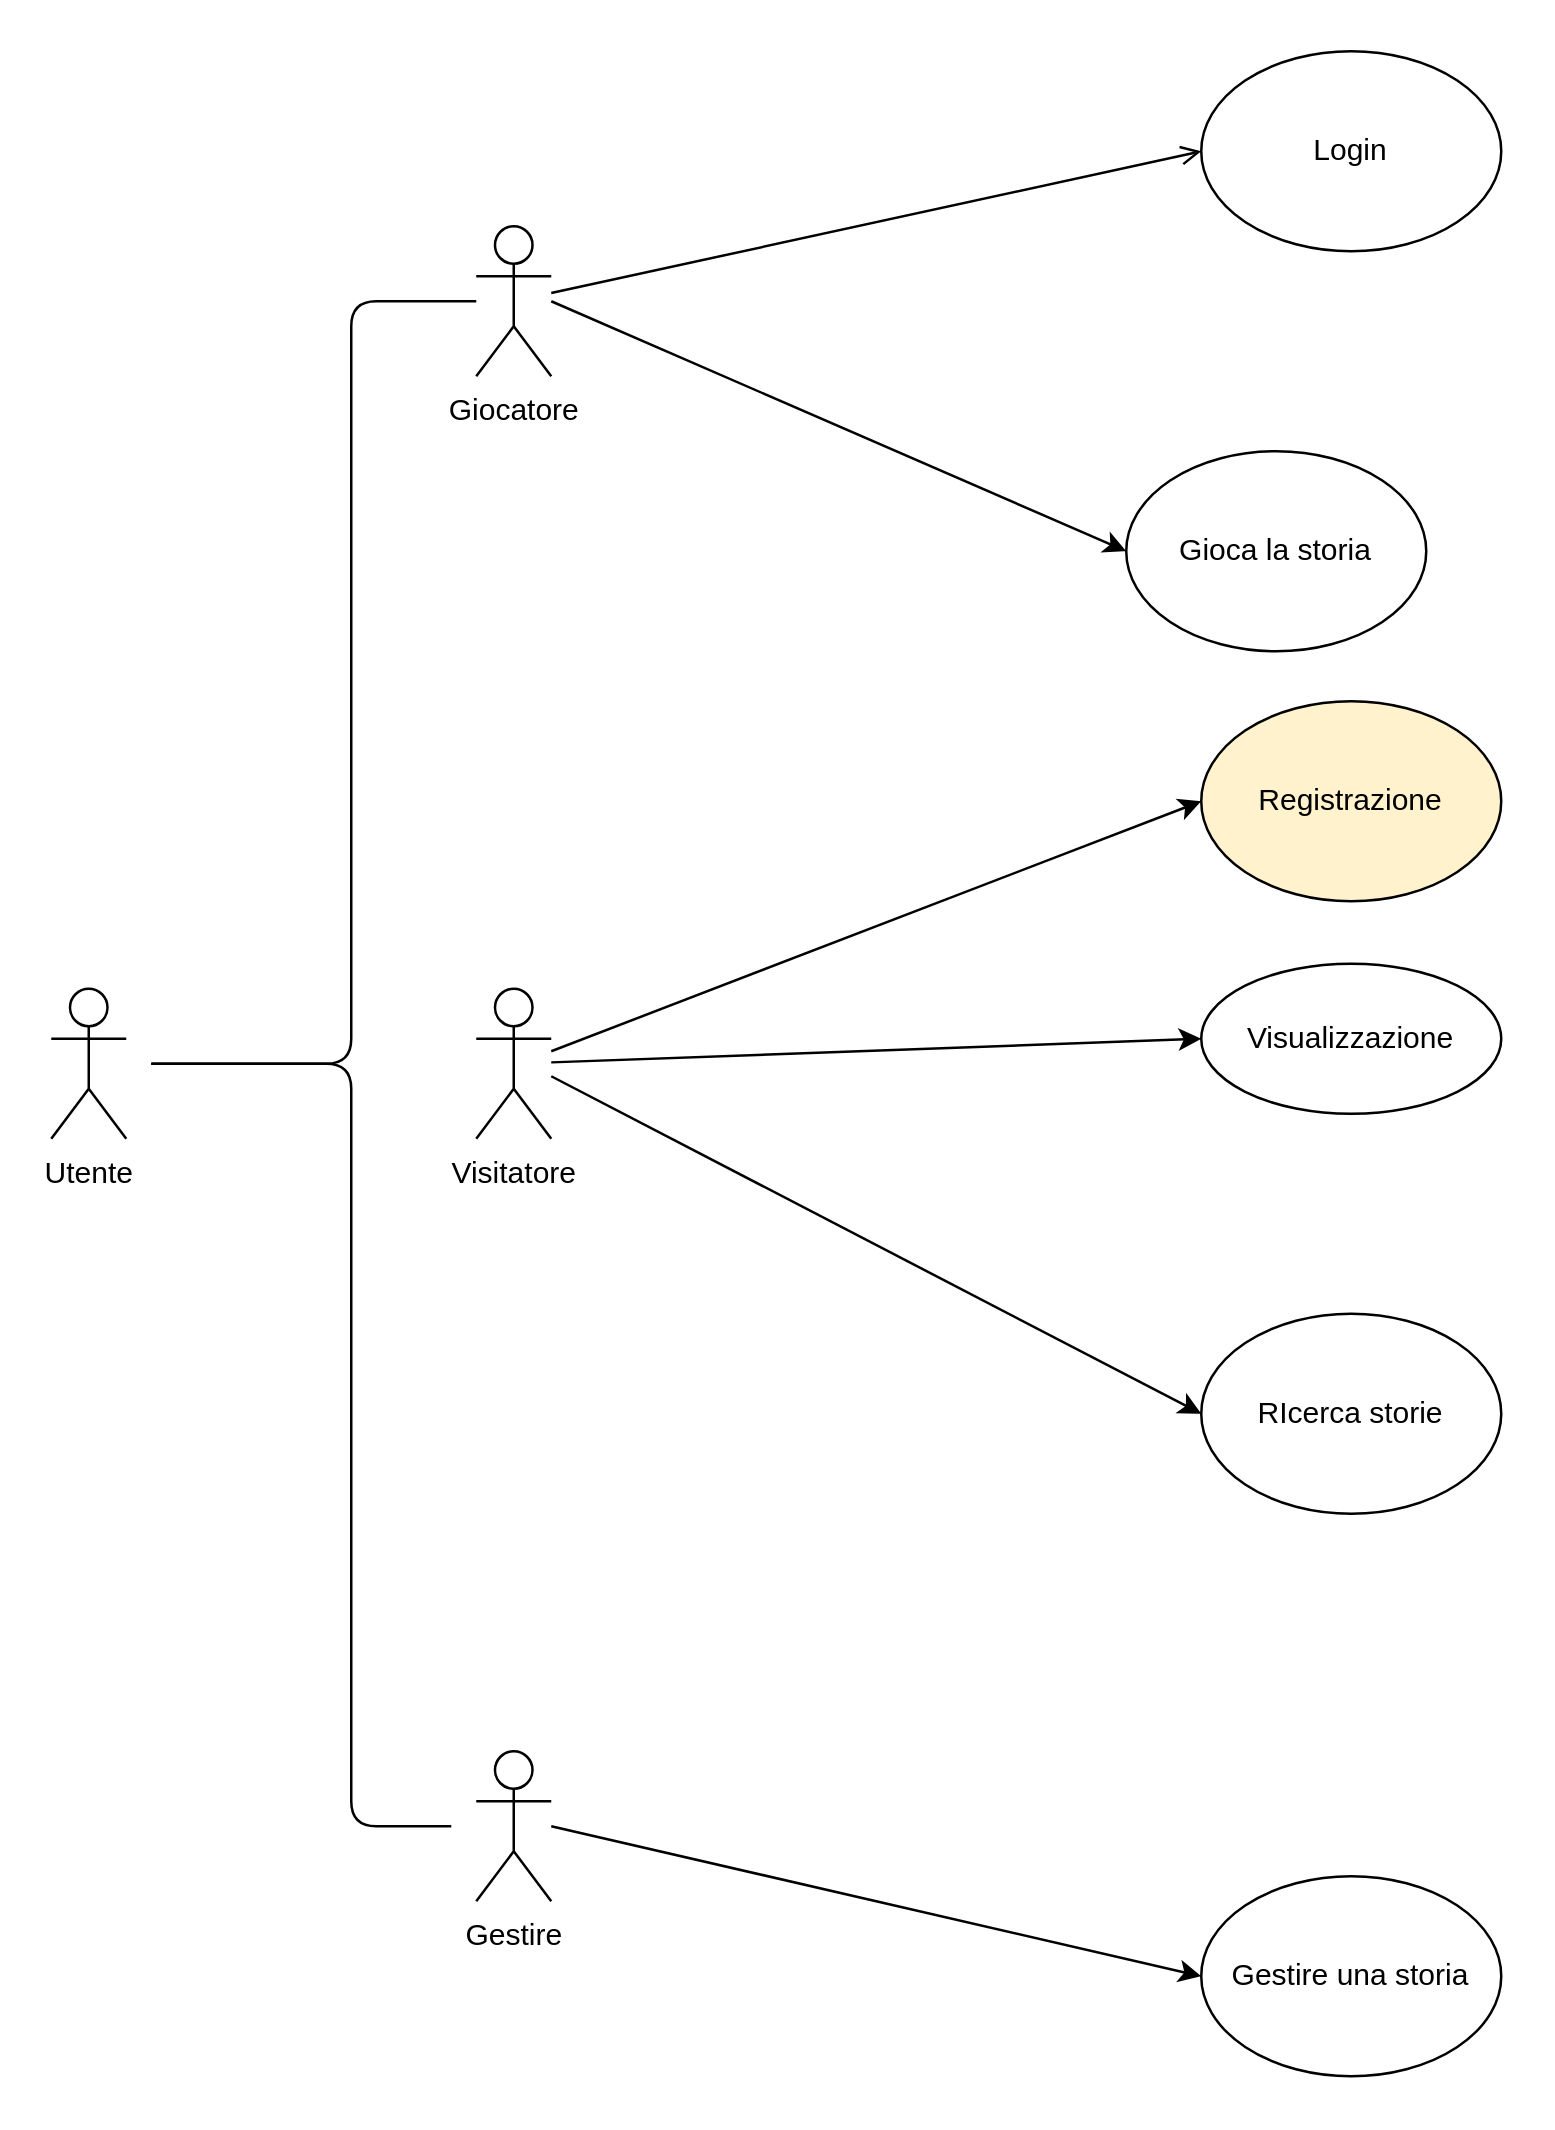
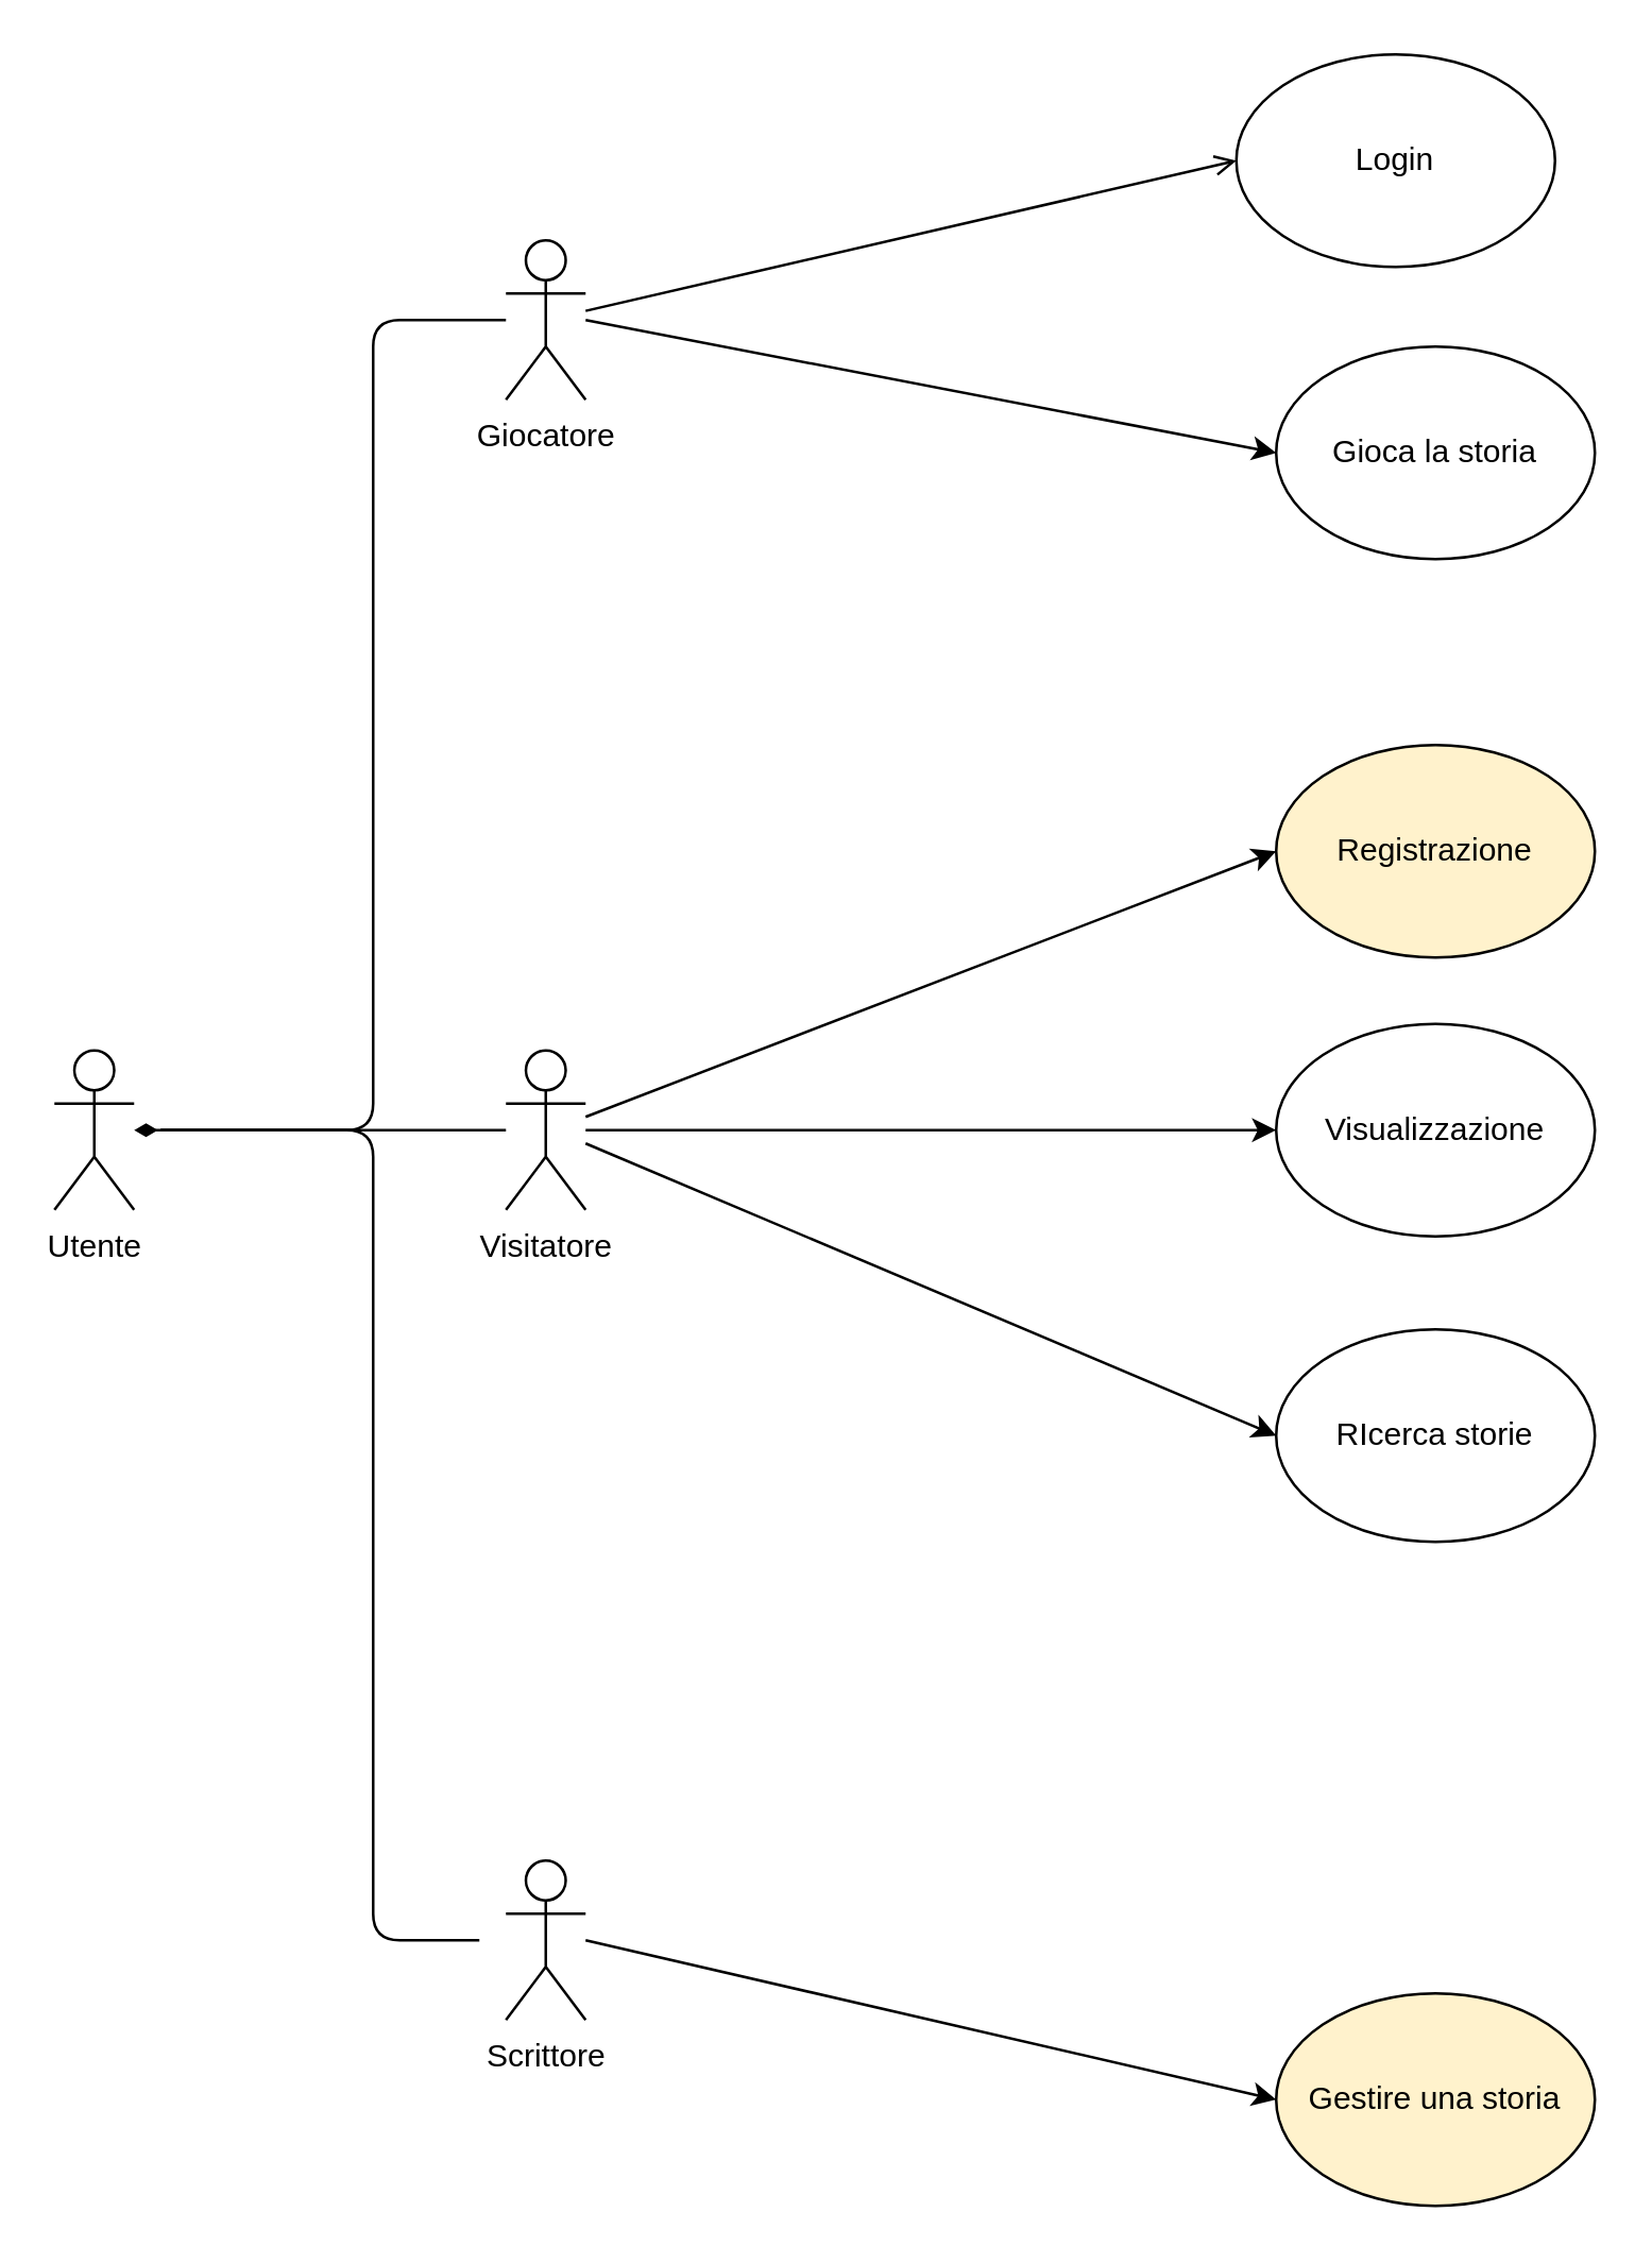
- <mxCell id="11" value="Login" style="ellipse;whiteSpace=wrap;html=1;" vertex="1" parent="1"><mxGeometry x="480" y="20" width="120" height="80" as="geometry" /></mxCell>
+ <mxCell id="11" value="Login" style="ellipse;whiteSpace=wrap;html=1;" vertex="1" parent="1"><mxGeometry x="465" y="20" width="120" height="80" as="geometry" /></mxCell>
- <mxCell id="12" value="Gioca la storia" style="ellipse;whiteSpace=wrap;html=1;" vertex="1" parent="1"><mxGeometry x="450" y="180" width="120" height="80" as="geometry" /></mxCell>
+ <mxCell id="12" value="Gioca la storia" style="ellipse;whiteSpace=wrap;html=1;" vertex="1" parent="1"><mxGeometry x="480" y="130" width="120" height="80" as="geometry" /></mxCell>
- <mxCell id="14" value="Visualizzazione" style="ellipse;whiteSpace=wrap;html=1;" vertex="1" parent="1"><mxGeometry x="480" y="385" width="120" height="60" as="geometry" /></mxCell>
+ <mxCell id="14" value="Visualizzazione" style="ellipse;whiteSpace=wrap;html=1;" vertex="1" parent="1"><mxGeometry x="480" y="385" width="120" height="80" as="geometry" /></mxCell>
+ <mxCell id="6" value="" style="endArrow=diamondThin;html=1;endFill=1;" edge="1" parent="1" source="3" target="2"><mxGeometry width="50" height="50" relative="1" as="geometry"><mxPoint x="170" y="440" as="sourcePoint" /><mxPoint x="90" y="530" as="targetPoint" /></mxGeometry></mxCell>
- <mxCell id="15" value="RIcerca storie" style="ellipse;whiteSpace=wrap;html=1;" vertex="1" parent="1"><mxGeometry x="480" y="525" width="120" height="80" as="geometry" /></mxCell>
+ <mxCell id="15" value="RIcerca storie" style="ellipse;whiteSpace=wrap;html=1;" vertex="1" parent="1"><mxGeometry x="480" y="500" width="120" height="80" as="geometry" /></mxCell>
- <mxCell id="5" value="Gestire" style="shape=umlActor;verticalLabelPosition=bottom;verticalAlign=top;html=1;outlineConnect=0;" vertex="1" parent="1"><mxGeometry x="190" y="700" width="30" height="60" as="geometry" /></mxCell>
+ <mxCell id="5" value="Scrittore" style="shape=umlActor;verticalLabelPosition=bottom;verticalAlign=top;html=1;outlineConnect=0;" vertex="1" parent="1"><mxGeometry x="190" y="700" width="30" height="60" as="geometry" /></mxCell>
- <mxCell id="16" value="Gestire una storia" style="ellipse;whiteSpace=wrap;html=1;" vertex="1" parent="1"><mxGeometry x="480" y="750" width="120" height="80" as="geometry" /></mxCell>
+ <mxCell id="16" value="Gestire una storia" style="ellipse;whiteSpace=wrap;html=1;fillColor=#fff2cc;" vertex="1" parent="1"><mxGeometry x="480" y="750" width="120" height="80" as="geometry" /></mxCell>
